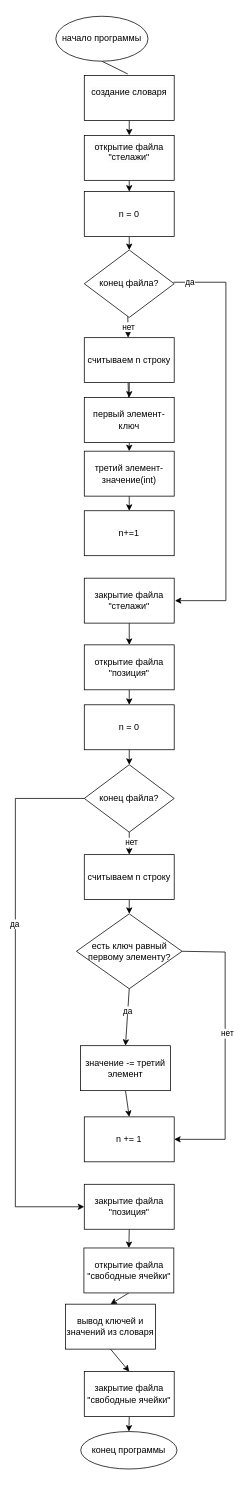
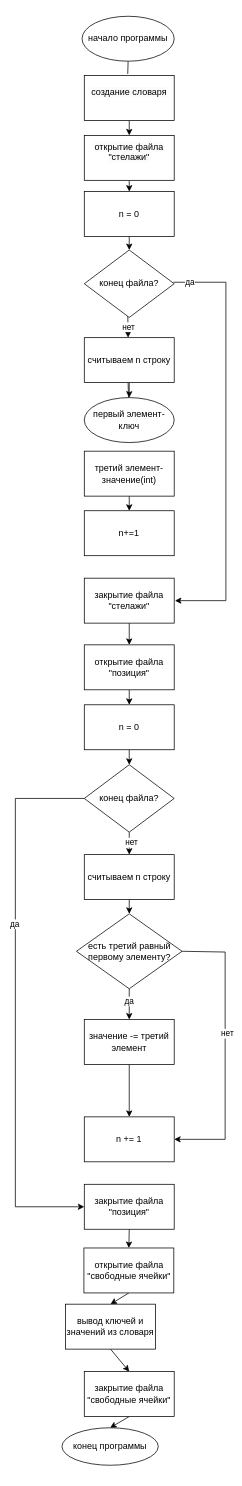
- <mxCell id="3" value="начало программы" style="ellipse;whiteSpace=wrap;html=1;align=center;newEdgeStyle={&quot;edgeStyle&quot;:&quot;entityRelationEdgeStyle&quot;,&quot;startArrow&quot;:&quot;none&quot;,&quot;endArrow&quot;:&quot;none&quot;,&quot;segment&quot;:10,&quot;curved&quot;:1,&quot;sourcePerimeterSpacing&quot;:0,&quot;targetPerimeterSpacing&quot;:0};treeFolding=1;treeMoving=1;" parent="1" vertex="1"><mxGeometry x="74" y="20" width="123" height="60" as="geometry" /></mxCell>
+ <mxCell id="3" value="начало программы" style="ellipse;whiteSpace=wrap;html=1;align=center;newEdgeStyle={&quot;edgeStyle&quot;:&quot;entityRelationEdgeStyle&quot;,&quot;startArrow&quot;:&quot;none&quot;,&quot;endArrow&quot;:&quot;none&quot;,&quot;segment&quot;:10,&quot;curved&quot;:1,&quot;sourcePerimeterSpacing&quot;:0,&quot;targetPerimeterSpacing&quot;:0};treeFolding=1;treeMoving=1;" parent="1" vertex="1"><mxGeometry x="109" y="20" width="123" height="60" as="geometry" /></mxCell>
- <mxCell id="11" value="первый элемент-ключ" style="rounded=0;whiteSpace=wrap;html=1;" parent="1" vertex="1"><mxGeometry x="112" y="529" width="120" height="60" as="geometry" /></mxCell>
+ <mxCell id="11" value="первый элемент-ключ" style="ellipse;whiteSpace=wrap;html=1;" parent="1" vertex="1"><mxGeometry x="112" y="529" width="120" height="60" as="geometry" /></mxCell>
- <mxCell id="10" style="edgeStyle=none;rounded=0;orthogonalLoop=1;jettySize=auto;html=1;exitX=0.5;exitY=1;exitDx=0;exitDy=0;entryX=0.5;entryY=0;entryDx=0;entryDy=0;" parent="1" source="11" target="13" edge="1"><mxGeometry relative="1" as="geometry" /></mxCell>
- <mxCell id="40" value="есть ключ равный первому элементу?" style="rhombus;whiteSpace=wrap;html=1;" parent="1" vertex="1"><mxGeometry x="101.5" y="1218" width="141" height="100" as="geometry" /></mxCell>
+ <mxCell id="40" value="есть третий равный первому элементу?" style="rhombus;whiteSpace=wrap;html=1;" parent="1" vertex="1"><mxGeometry x="101.5" y="1218" width="141" height="100" as="geometry" /></mxCell>
- <mxCell id="42" value="значение -= третий элемент" style="rounded=0;whiteSpace=wrap;html=1;" parent="1" vertex="1"><mxGeometry x="107" y="1394" width="120" height="60" as="geometry" /></mxCell>
+ <mxCell id="42" value="значение -= третий элемент" style="rounded=0;whiteSpace=wrap;html=1;" parent="1" vertex="1"><mxGeometry x="112" y="1359" width="120" height="60" as="geometry" /></mxCell>
- <mxCell id="52" value="конец программы" style="ellipse;whiteSpace=wrap;html=1;align=center;newEdgeStyle={&quot;edgeStyle&quot;:&quot;entityRelationEdgeStyle&quot;,&quot;startArrow&quot;:&quot;none&quot;,&quot;endArrow&quot;:&quot;none&quot;,&quot;segment&quot;:10,&quot;curved&quot;:1,&quot;sourcePerimeterSpacing&quot;:0,&quot;targetPerimeterSpacing&quot;:0};treeFolding=1;treeMoving=1;" parent="1" vertex="1"><mxGeometry x="107.25" y="1909" width="128.5" height="50" as="geometry" /></mxCell>
+ <mxCell id="52" value="конец программы" style="ellipse;whiteSpace=wrap;html=1;align=center;newEdgeStyle={&quot;edgeStyle&quot;:&quot;entityRelationEdgeStyle&quot;,&quot;startArrow&quot;:&quot;none&quot;,&quot;endArrow&quot;:&quot;none&quot;,&quot;segment&quot;:10,&quot;curved&quot;:1,&quot;sourcePerimeterSpacing&quot;:0,&quot;targetPerimeterSpacing&quot;:0};treeFolding=1;treeMoving=1;" parent="1" vertex="1"><mxGeometry x="82.25" y="1904" width="128.5" height="50" as="geometry" /></mxCell>
